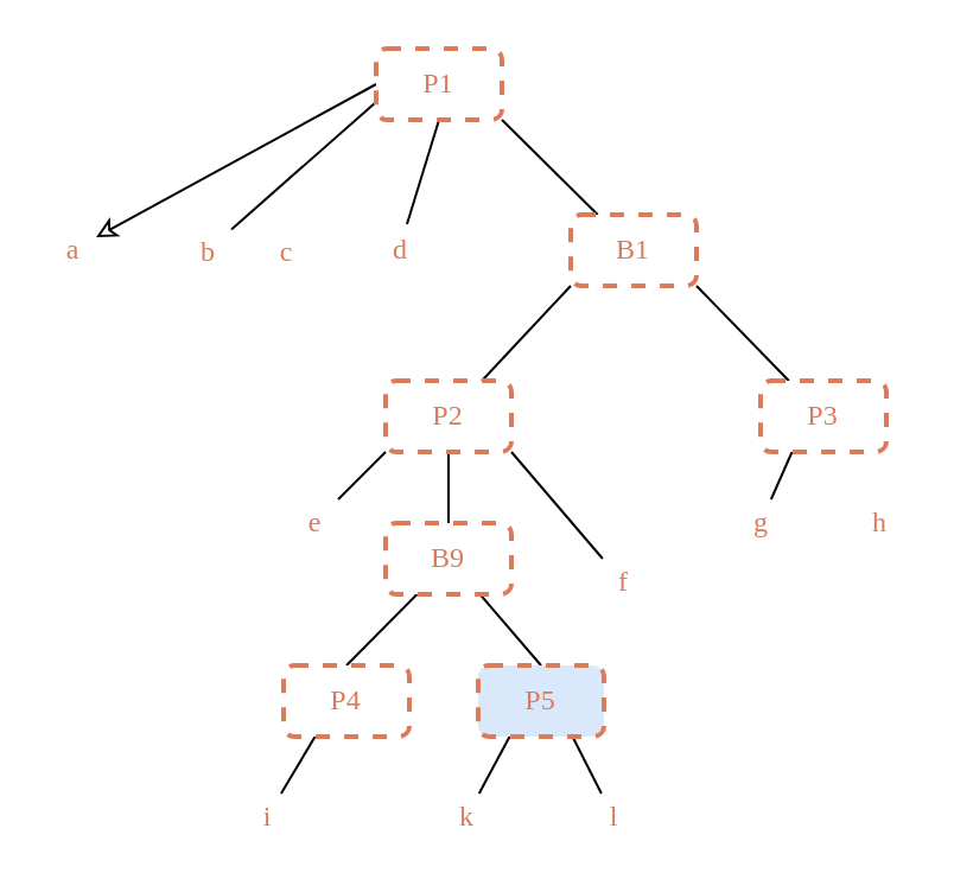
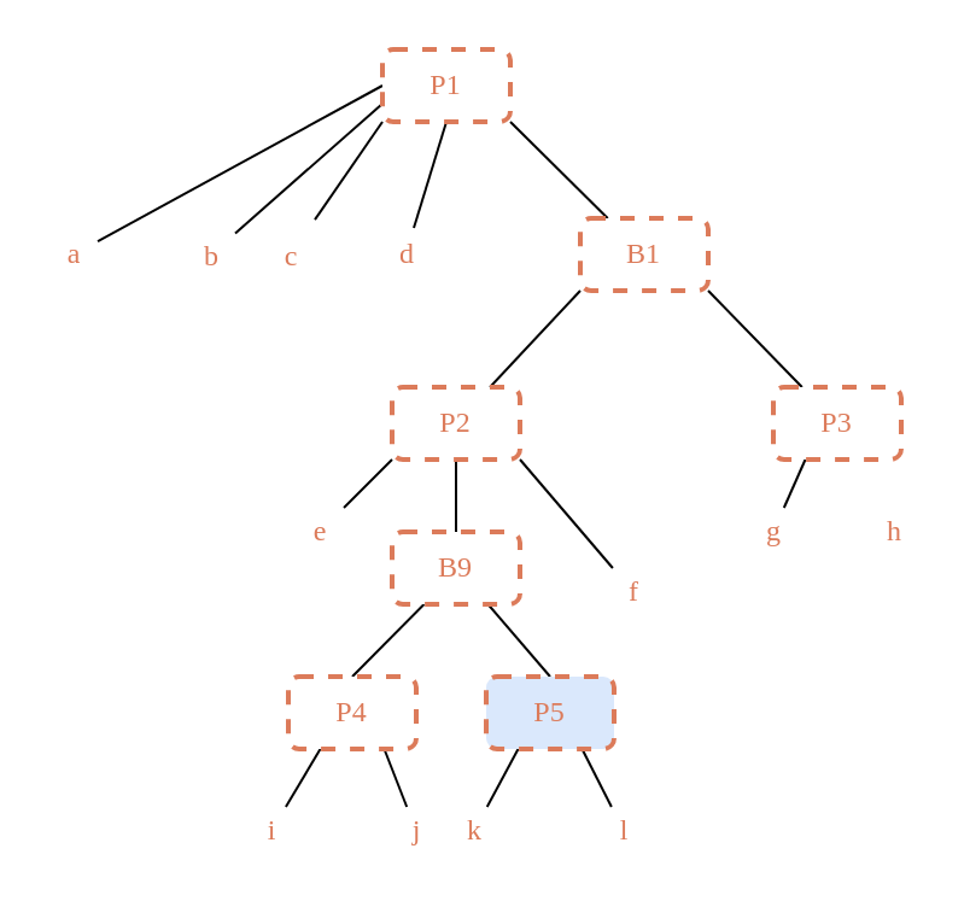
+ <mxCell id="4" style="orthogonalLoop=1;jettySize=auto;html=1;exitX=0;exitY=1;exitDx=0;exitDy=0;endArrow=none;endFill=0;rounded=0;" edge="1" parent="1" source="7" target="10"><mxGeometry relative="1" as="geometry" /></mxCell>
- <mxCell id="2" style="orthogonalLoop=1;jettySize=auto;html=1;exitX=0;exitY=0.5;exitDx=0;exitDy=0;jumpStyle=none;endArrow=classic;endFill=0;rounded=0;" edge="1" parent="1" source="7" target="8"><mxGeometry relative="1" as="geometry" /></mxCell>
+ <mxCell id="2" style="orthogonalLoop=1;jettySize=auto;html=1;exitX=0;exitY=0.5;exitDx=0;exitDy=0;jumpStyle=none;endArrow=none;endFill=0;rounded=0;" edge="1" parent="1" source="7" target="8"><mxGeometry relative="1" as="geometry" /></mxCell>
+ <mxCell id="28" style="edgeStyle=none;rounded=0;sketch=0;jumpStyle=none;orthogonalLoop=1;jettySize=auto;html=1;exitX=0.75;exitY=1;exitDx=0;exitDy=0;shadow=0;endArrow=none;endFill=0;" edge="1" parent="1" source="30" target="35"><mxGeometry relative="1" as="geometry" /></mxCell>
+ <mxCell id="35" value="&lt;font data-font-src=&quot;https://github.com/spratt/Computer-Modern/blob/gh-pages/cmunbx-webfont.woff&quot; face=&quot;Computer Modern&quot; color=&quot;#DC7B5A&quot;&gt;j&lt;/font&gt;" style="text;html=1;align=center;verticalAlign=middle;resizable=0;points=[];autosize=1;strokeColor=none;fillColor=none;" vertex="1" parent="1"><mxGeometry x="162" y="334" width="20" height="20" as="geometry" /></mxCell>
